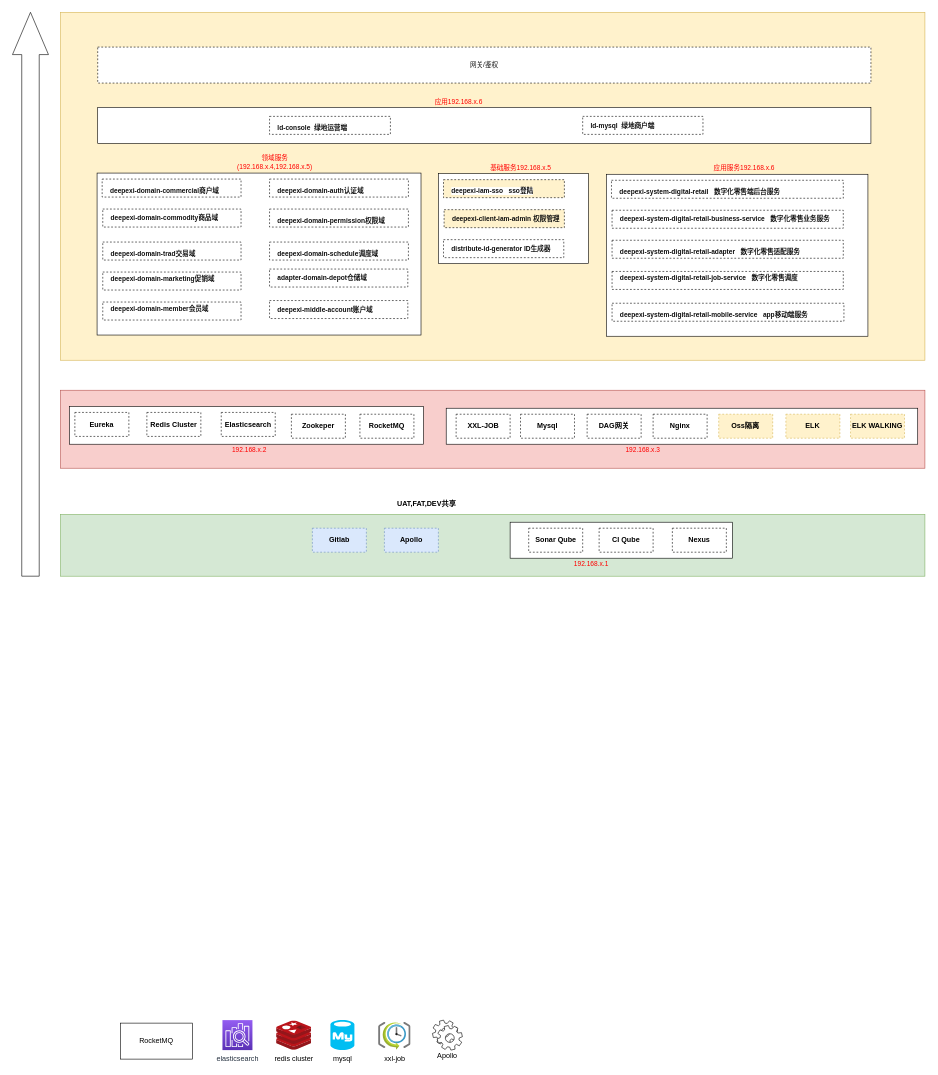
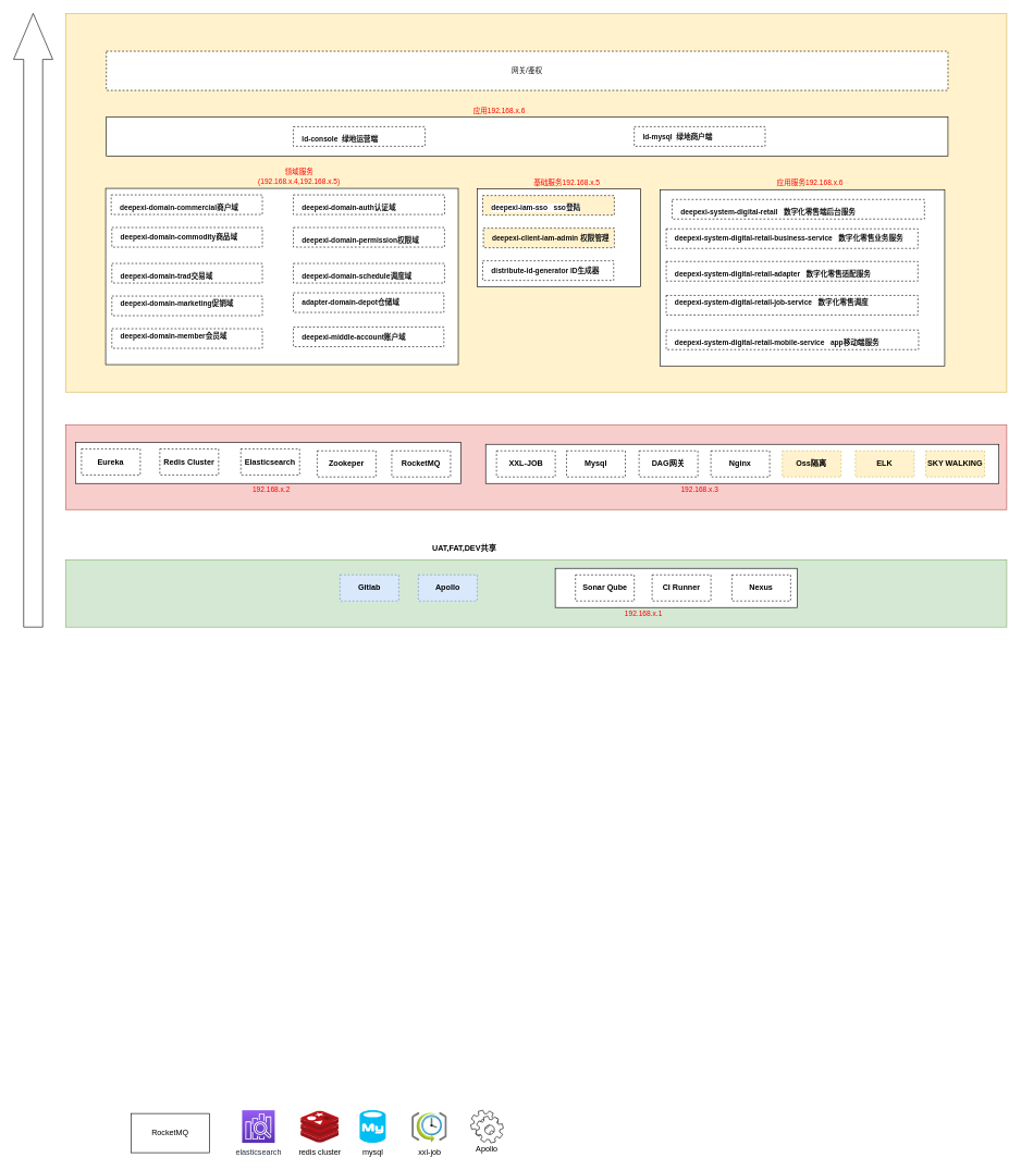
- <mxCell id="58" value="&lt;h2 class=&quot;d-flex prepend-top-8&quot; style=&quot;box-sizing: border-box ; margin-top: 8px ; margin-bottom: 0px ; line-height: 1.2 ; background-color: rgb(255 , 255 , 255) ; display: flex ; font-size: 11px&quot;&gt;&lt;span style=&quot;font-size: 11px&quot;&gt;deepexi-system-digital-retail&lt;/span&gt;&amp;nbsp; &amp;nbsp;数字化零售端后台服务&lt;/h2&gt;" style="rounded=0;whiteSpace=wrap;html=1;dashed=1;fontSize=11;fontColor=#0F0F0F;fontStyle=1;align=left;spacingLeft=11;spacingTop=0;spacing=2;spacingBottom=0;" parent="54" vertex="1"><mxGeometry x="8.5" y="30" width="386.43" height="30" as="geometry" /></mxCell>
+ <mxCell id="58" value="&lt;h2 class=&quot;d-flex prepend-top-8&quot; style=&quot;box-sizing: border-box ; margin-top: 8px ; margin-bottom: 0px ; line-height: 1.2 ; background-color: rgb(255 , 255 , 255) ; display: flex ; font-size: 11px&quot;&gt;&lt;span style=&quot;font-size: 11px&quot;&gt;deepexi-system-digital-retail&lt;/span&gt;&amp;nbsp; &amp;nbsp;数字化零售端后台服务&lt;/h2&gt;" style="rounded=0;whiteSpace=wrap;html=1;dashed=1;fontSize=11;fontColor=#0F0F0F;fontStyle=1;align=left;spacingLeft=11;spacingTop=0;spacing=2;spacingBottom=0;" parent="54" vertex="1"><mxGeometry x="18.5" y="35" width="386.43" height="30" as="geometry" /></mxCell>
- <mxCell id="48" value="ELK WALKING" style="rounded=0;whiteSpace=wrap;html=1;spacing=2;spacingTop=0;dashed=1;fontStyle=1;fillColor=#fff2cc;strokeColor=#d6b656;" parent="1" vertex="1"><mxGeometry x="1417" y="690" width="90" height="40" as="geometry" /></mxCell>
+ <mxCell id="48" value="SKY WALKING" style="rounded=0;whiteSpace=wrap;html=1;spacing=2;spacingTop=0;dashed=1;fontStyle=1;fillColor=#fff2cc;strokeColor=#d6b656;" parent="1" vertex="1"><mxGeometry x="1417" y="690" width="90" height="40" as="geometry" /></mxCell>
- <mxCell id="26" value="CI Qube" style="rounded=0;whiteSpace=wrap;html=1;spacing=2;spacingTop=0;dashed=1;fontStyle=1" parent="1" vertex="1"><mxGeometry x="997.93" y="880" width="90" height="40" as="geometry" /></mxCell>
+ <mxCell id="26" value="CI Runner" style="rounded=0;whiteSpace=wrap;html=1;spacing=2;spacingTop=0;dashed=1;fontStyle=1" parent="1" vertex="1"><mxGeometry x="997.93" y="880" width="90" height="40" as="geometry" /></mxCell>
